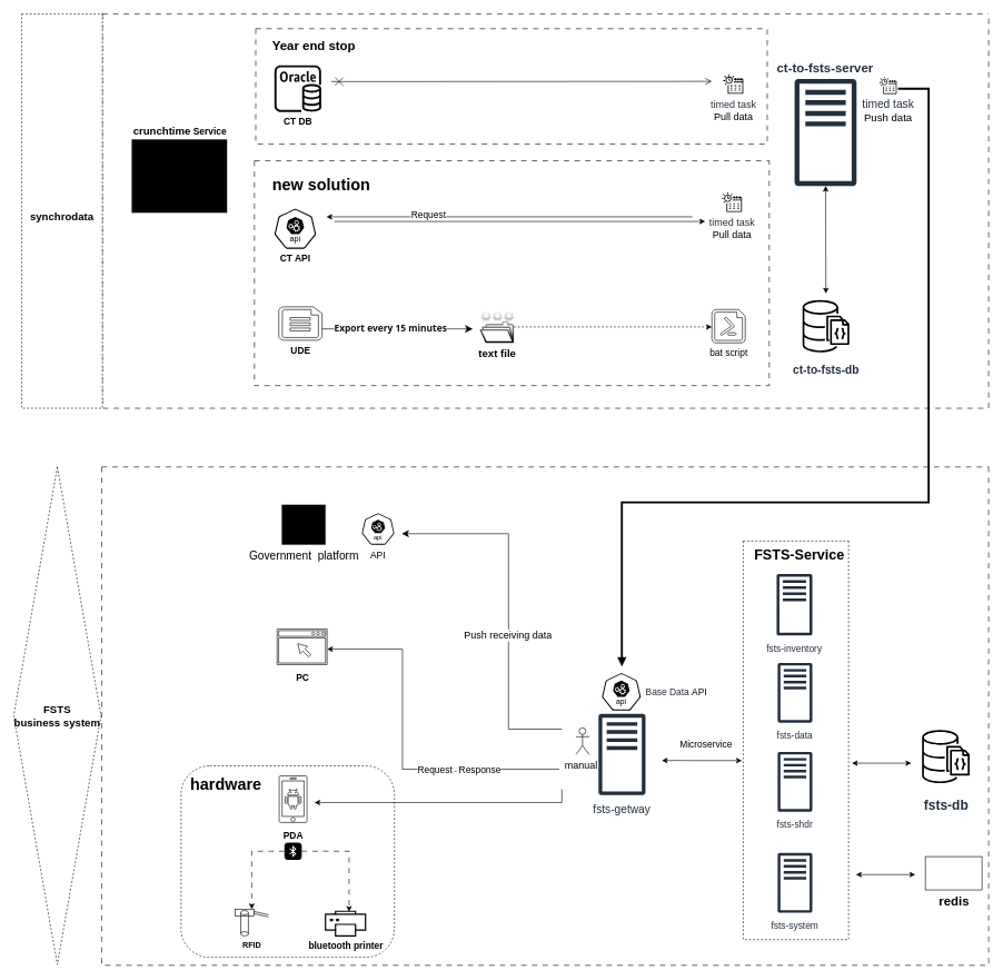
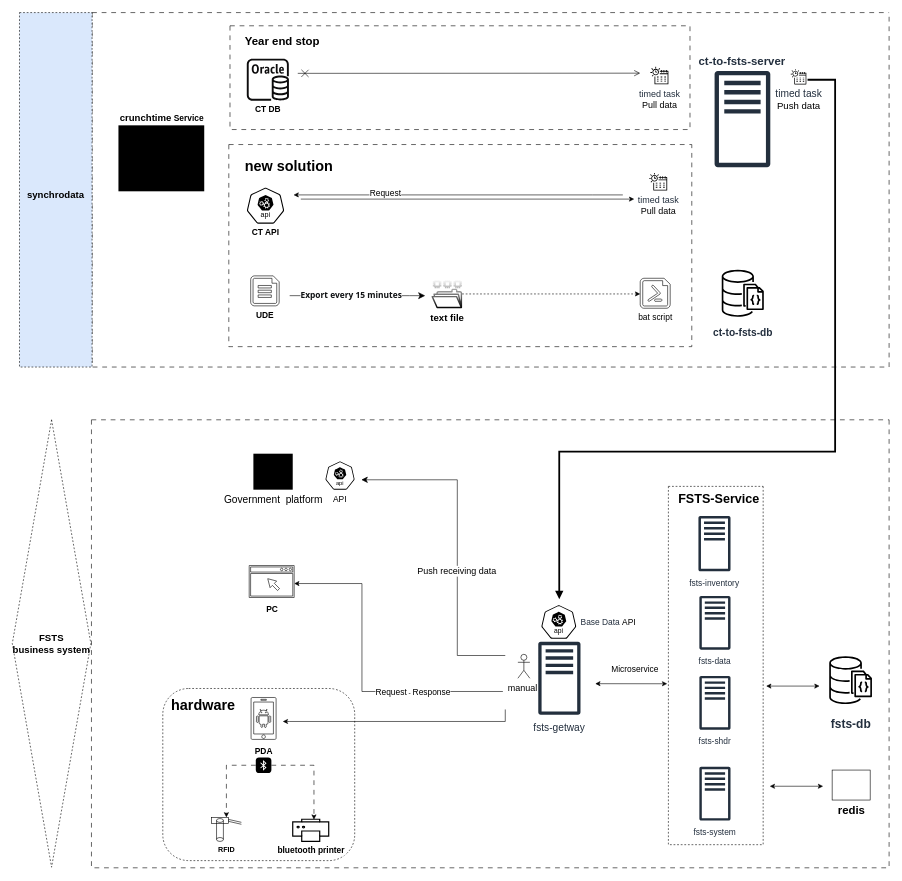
- <mxCell id="58" value="&lt;div&gt;&lt;br&gt;&lt;/div&gt;&lt;font style=&quot;font-size: 16px;&quot;&gt;synchrodata&lt;/font&gt;" style="whiteSpace=wrap;html=1;fontStyle=1;startSize=0;dashed=1;" vertex="1" parent="1"><mxGeometry x="32" y="20" width="121" height="591" as="geometry" /></mxCell>
+ <mxCell id="58" value="&lt;div&gt;&lt;br&gt;&lt;/div&gt;&lt;font style=&quot;font-size: 16px;&quot;&gt;synchrodata&lt;/font&gt;" style="whiteSpace=wrap;html=1;fontStyle=1;startSize=0;dashed=1;fillColor=#dae8fc;" vertex="1" parent="1"><mxGeometry x="32" y="20" width="121" height="591" as="geometry" /></mxCell>
- <mxCell id="34" value="" style="endArrow=classic;startArrow=classic;html=1;rounded=0;" edge="1" parent="16" source="28" target="27"><mxGeometry width="50" height="50" relative="1" as="geometry"><mxPoint x="1082.41" y="400" as="sourcePoint" /><mxPoint x="1082.41" y="264" as="targetPoint" /></mxGeometry></mxCell>
- <mxCell id="19" value="&lt;b&gt;UDE&lt;/b&gt;" style="verticalLabelPosition=bottom;html=1;verticalAlign=top;align=center;shape=mxgraph.azure.cloud_services_configuration_file;pointerEvents=1;labelPosition=center;movable=1;resizable=1;rotatable=1;deletable=1;editable=1;locked=0;connectable=1;fontSize=14;" vertex="1" parent="17"><mxGeometry x="36.5" y="219" width="65" height="50" as="geometry" /></mxCell>
+ <mxCell id="19" value="&lt;b&gt;UDE&lt;/b&gt;" style="verticalLabelPosition=bottom;html=1;verticalAlign=top;align=center;shape=mxgraph.azure.cloud_services_configuration_file;pointerEvents=1;labelPosition=center;movable=1;resizable=1;rotatable=1;deletable=1;editable=1;locked=0;connectable=1;fontSize=14;" vertex="1" parent="17"><mxGeometry x="36.5" y="219" width="47.5" height="50" as="geometry" /></mxCell>
- <mxCell id="43" value="&lt;b&gt;redis&lt;/b&gt;" style="points=[];aspect=fixed;html=1;align=center;shadow=0;dashed=0;shape=mxgraph.alibaba_cloud.redis_kvstore;labelPosition=center;verticalLabelPosition=bottom;verticalAlign=top;fontSize=19;" vertex="1" parent="35"><mxGeometry x="1235" y="584" width="85" height="50" as="geometry" /></mxCell>
+ <mxCell id="43" value="&lt;b&gt;redis&lt;/b&gt;" style="points=[];aspect=fixed;html=1;align=center;shadow=0;dashed=0;shape=mxgraph.alibaba_cloud.redis_kvstore;labelPosition=center;verticalLabelPosition=bottom;verticalAlign=top;fontSize=19;" vertex="1" parent="35"><mxGeometry x="1235" y="584" width="63.41" height="50" as="geometry" /></mxCell>
